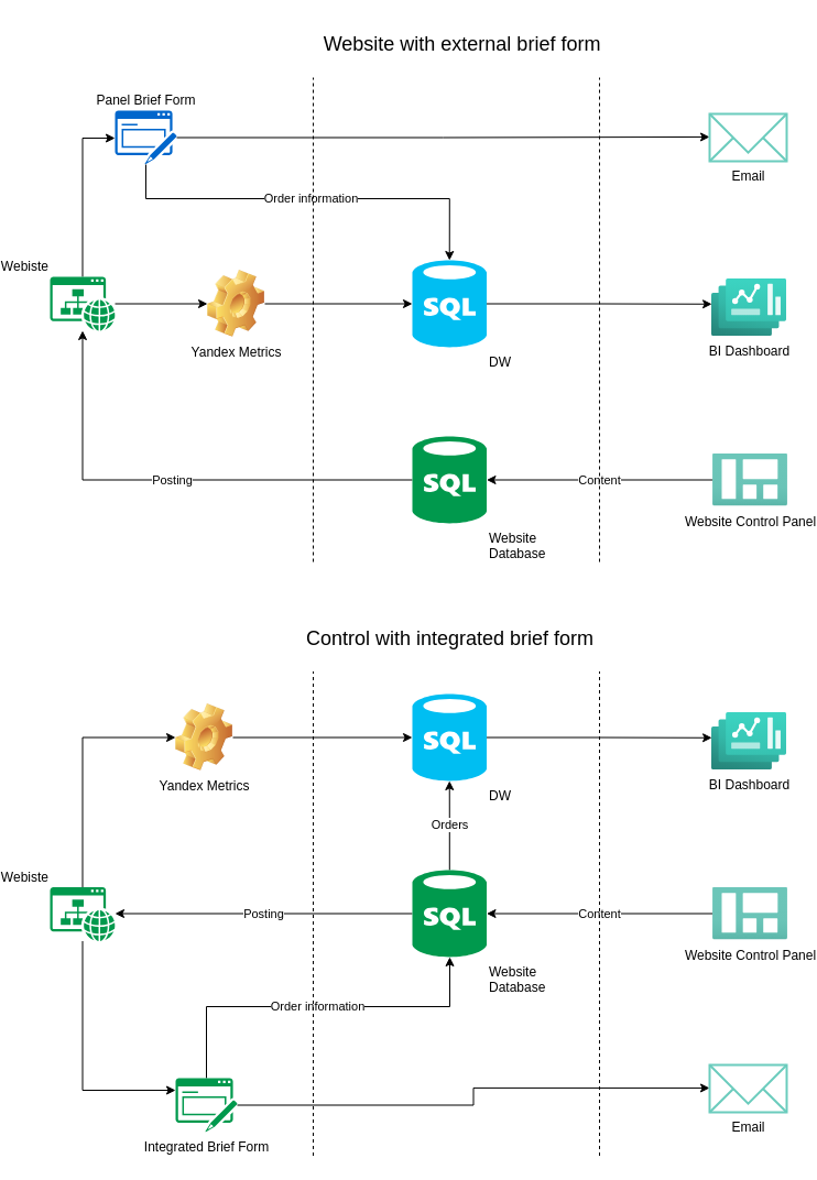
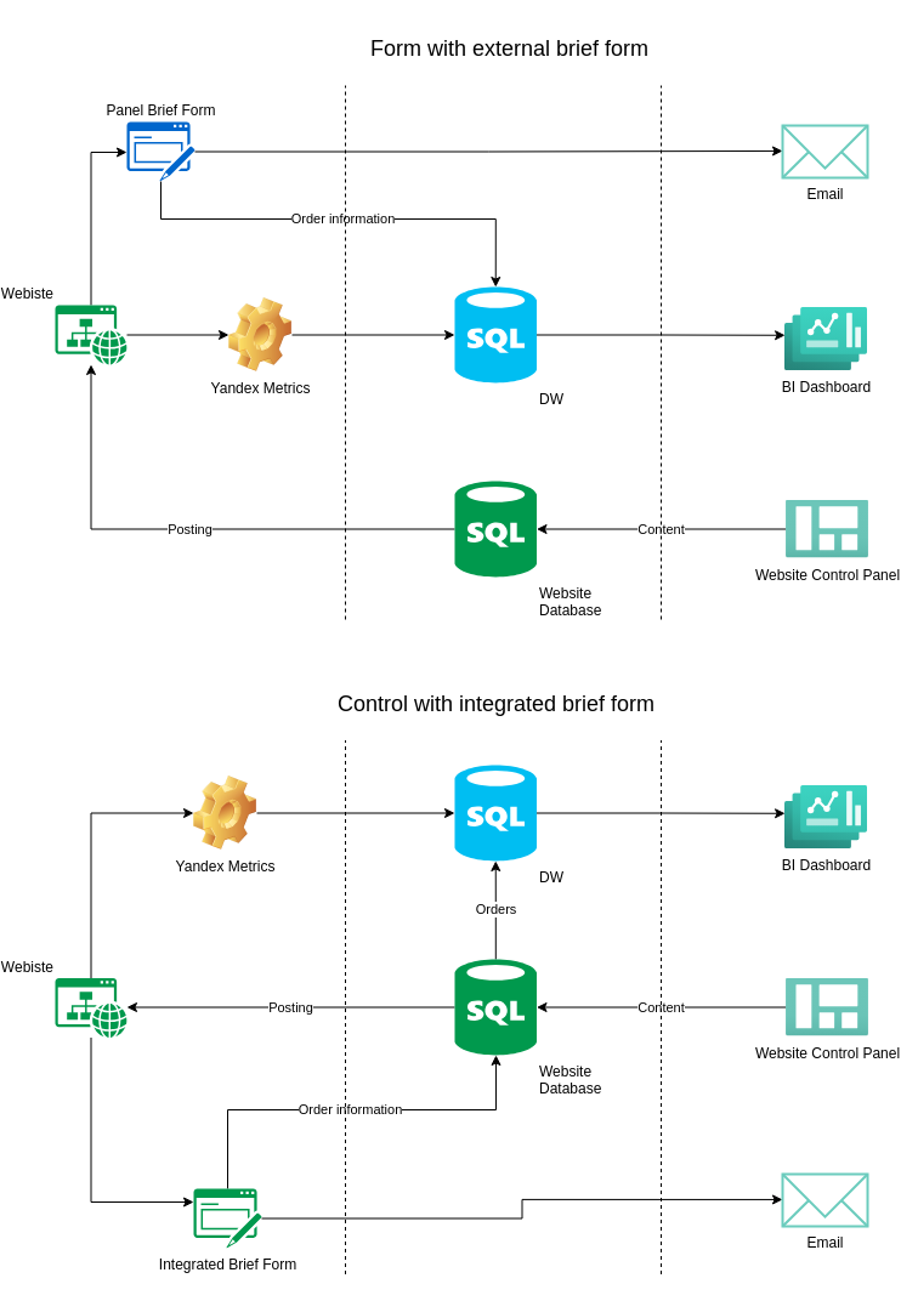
- <mxCell id="40" value="Website with external brief form" style="text;html=1;align=center;verticalAlign=middle;resizable=0;points=[];autosize=1;strokeColor=none;fillColor=none;fontSize=18;" vertex="1" parent="1"><mxGeometry x="254" y="20" width="280" height="40" as="geometry" /></mxCell>
+ <mxCell id="40" value="Form with external brief form" style="text;html=1;align=center;verticalAlign=middle;resizable=0;points=[];autosize=1;strokeColor=none;fillColor=none;fontSize=18;" vertex="1" parent="1"><mxGeometry x="254" y="20" width="280" height="40" as="geometry" /></mxCell>
